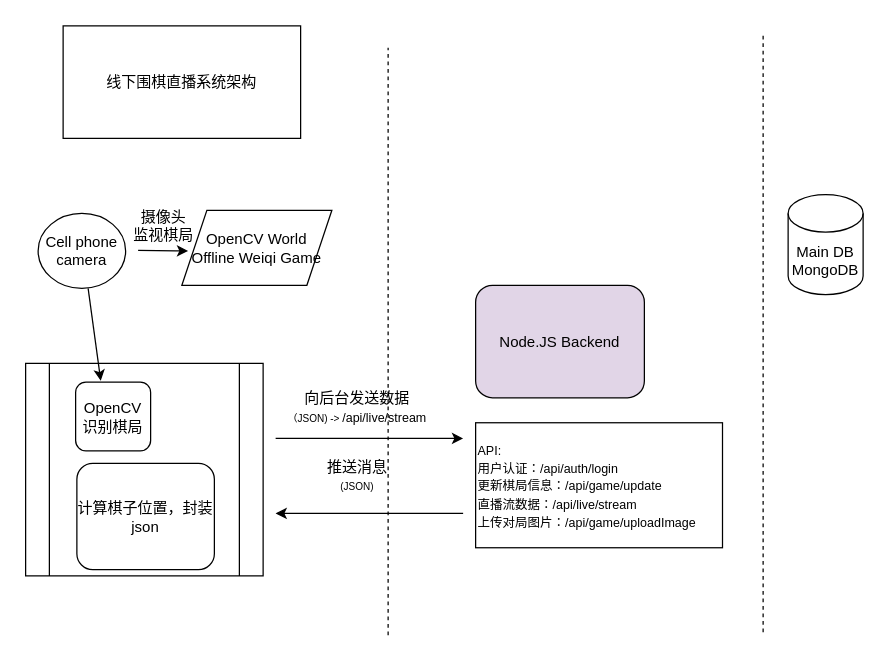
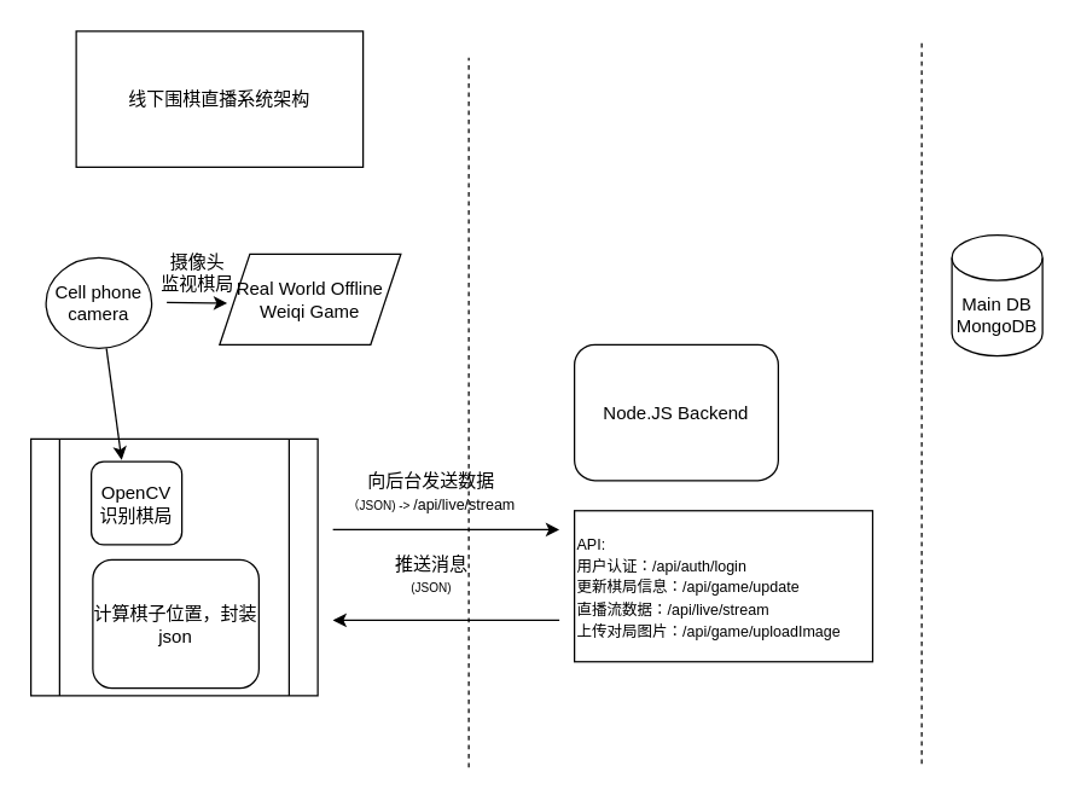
- <mxCell id="5" value="OpenCV World Offline Weiqi Game" style="shape=parallelogram;perimeter=parallelogramPerimeter;whiteSpace=wrap;html=1;fixedSize=1;" vertex="1" parent="1"><mxGeometry x="145" y="167.5" width="120" height="60" as="geometry" /></mxCell>
+ <mxCell id="5" value="Real World Offline Weiqi Game" style="shape=parallelogram;perimeter=parallelogramPerimeter;whiteSpace=wrap;html=1;fixedSize=1;" vertex="1" parent="1"><mxGeometry x="145" y="167.5" width="120" height="60" as="geometry" /></mxCell>
- <mxCell id="9" value="Node.JS Backend" style="rounded=1;whiteSpace=wrap;html=1;fillColor=#e1d5e7;" vertex="1" parent="1"><mxGeometry x="380" y="227.5" width="135" height="90" as="geometry" /></mxCell>
+ <mxCell id="9" value="Node.JS Backend" style="rounded=1;whiteSpace=wrap;html=1;" vertex="1" parent="1"><mxGeometry x="380" y="227.5" width="135" height="90" as="geometry" /></mxCell>
